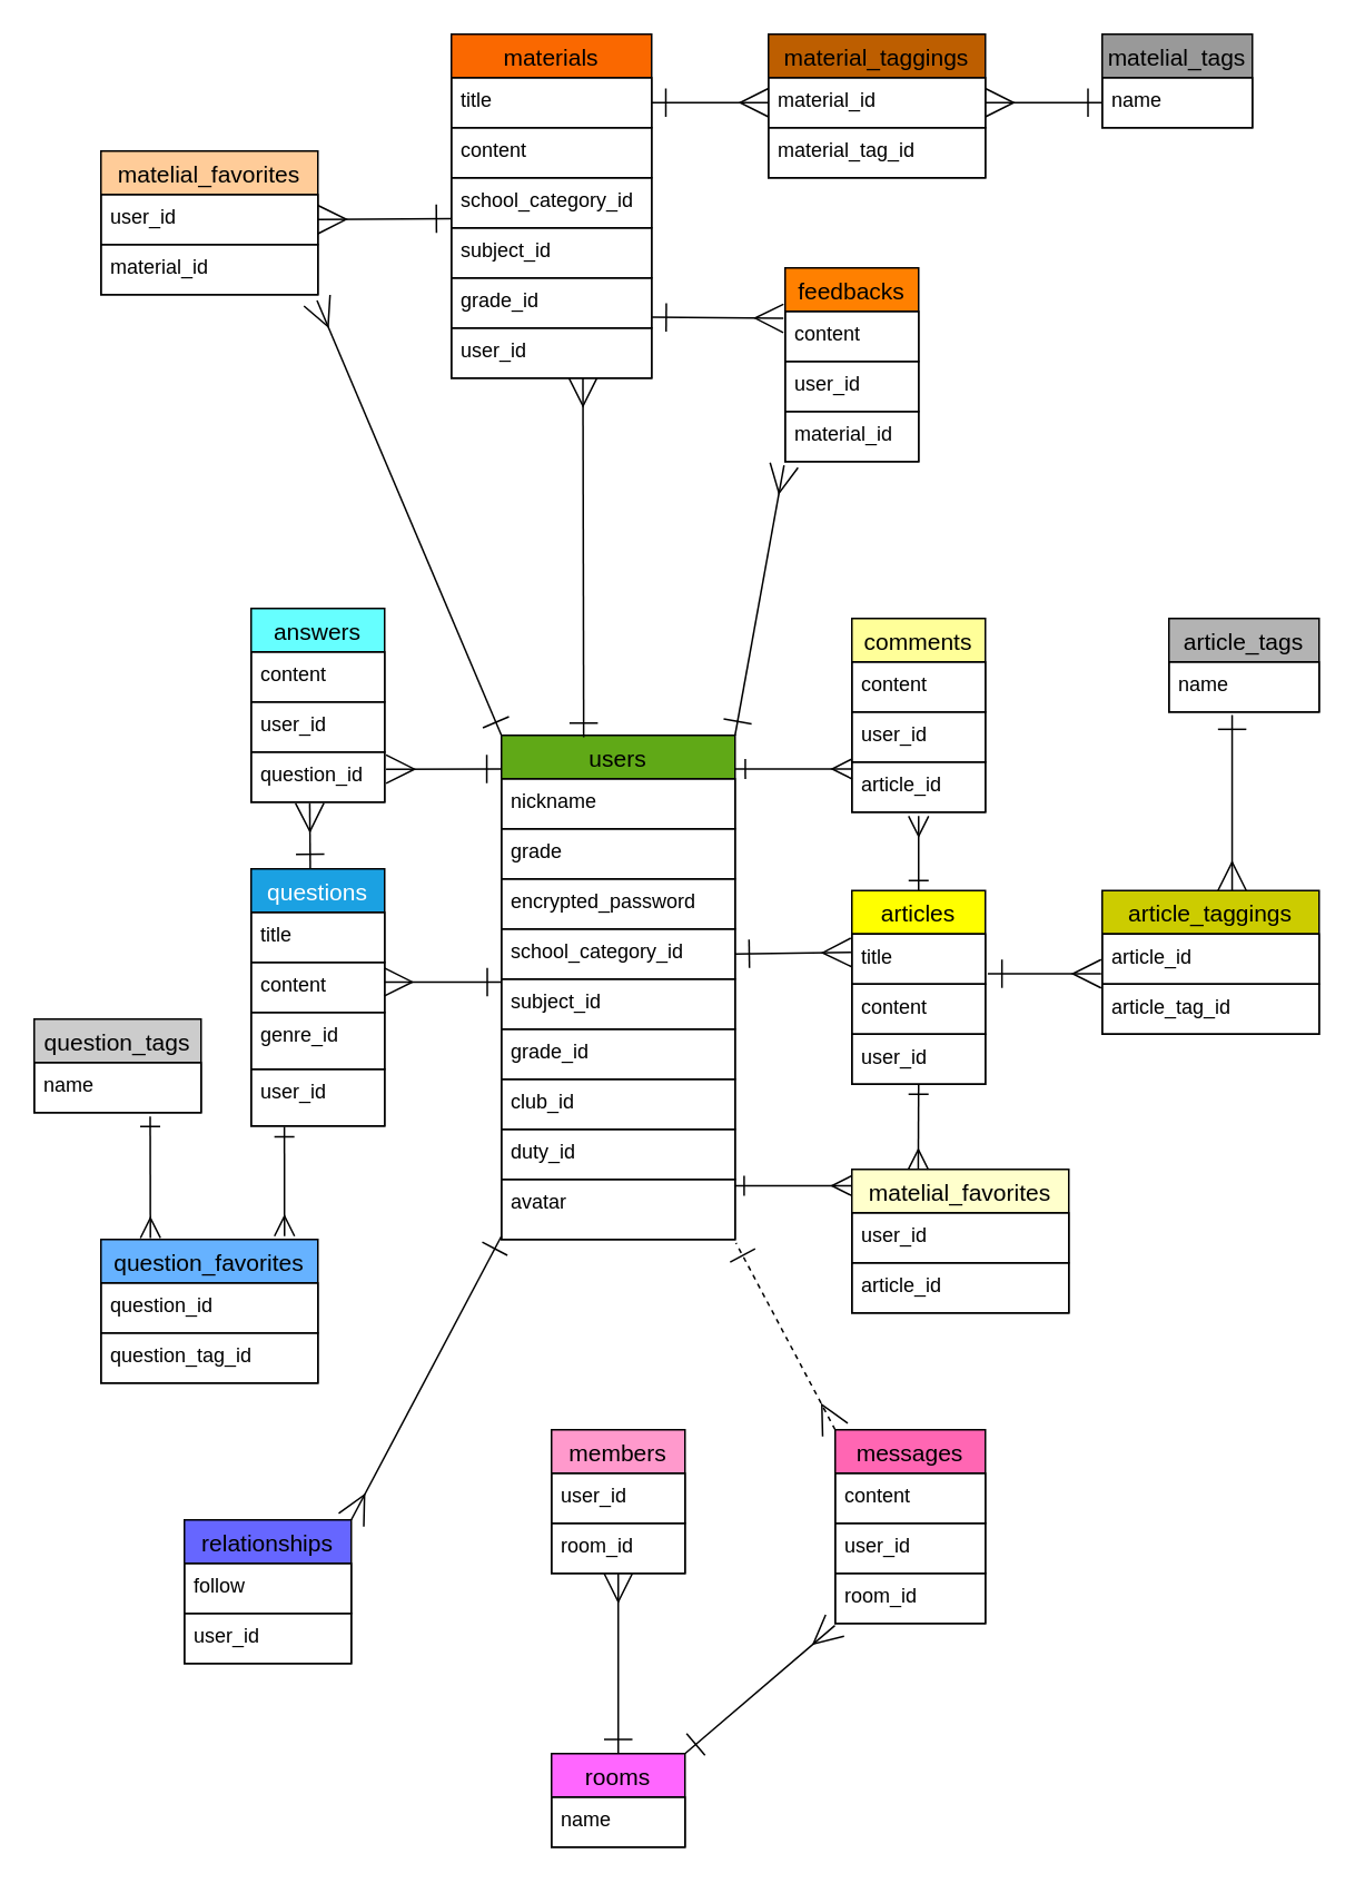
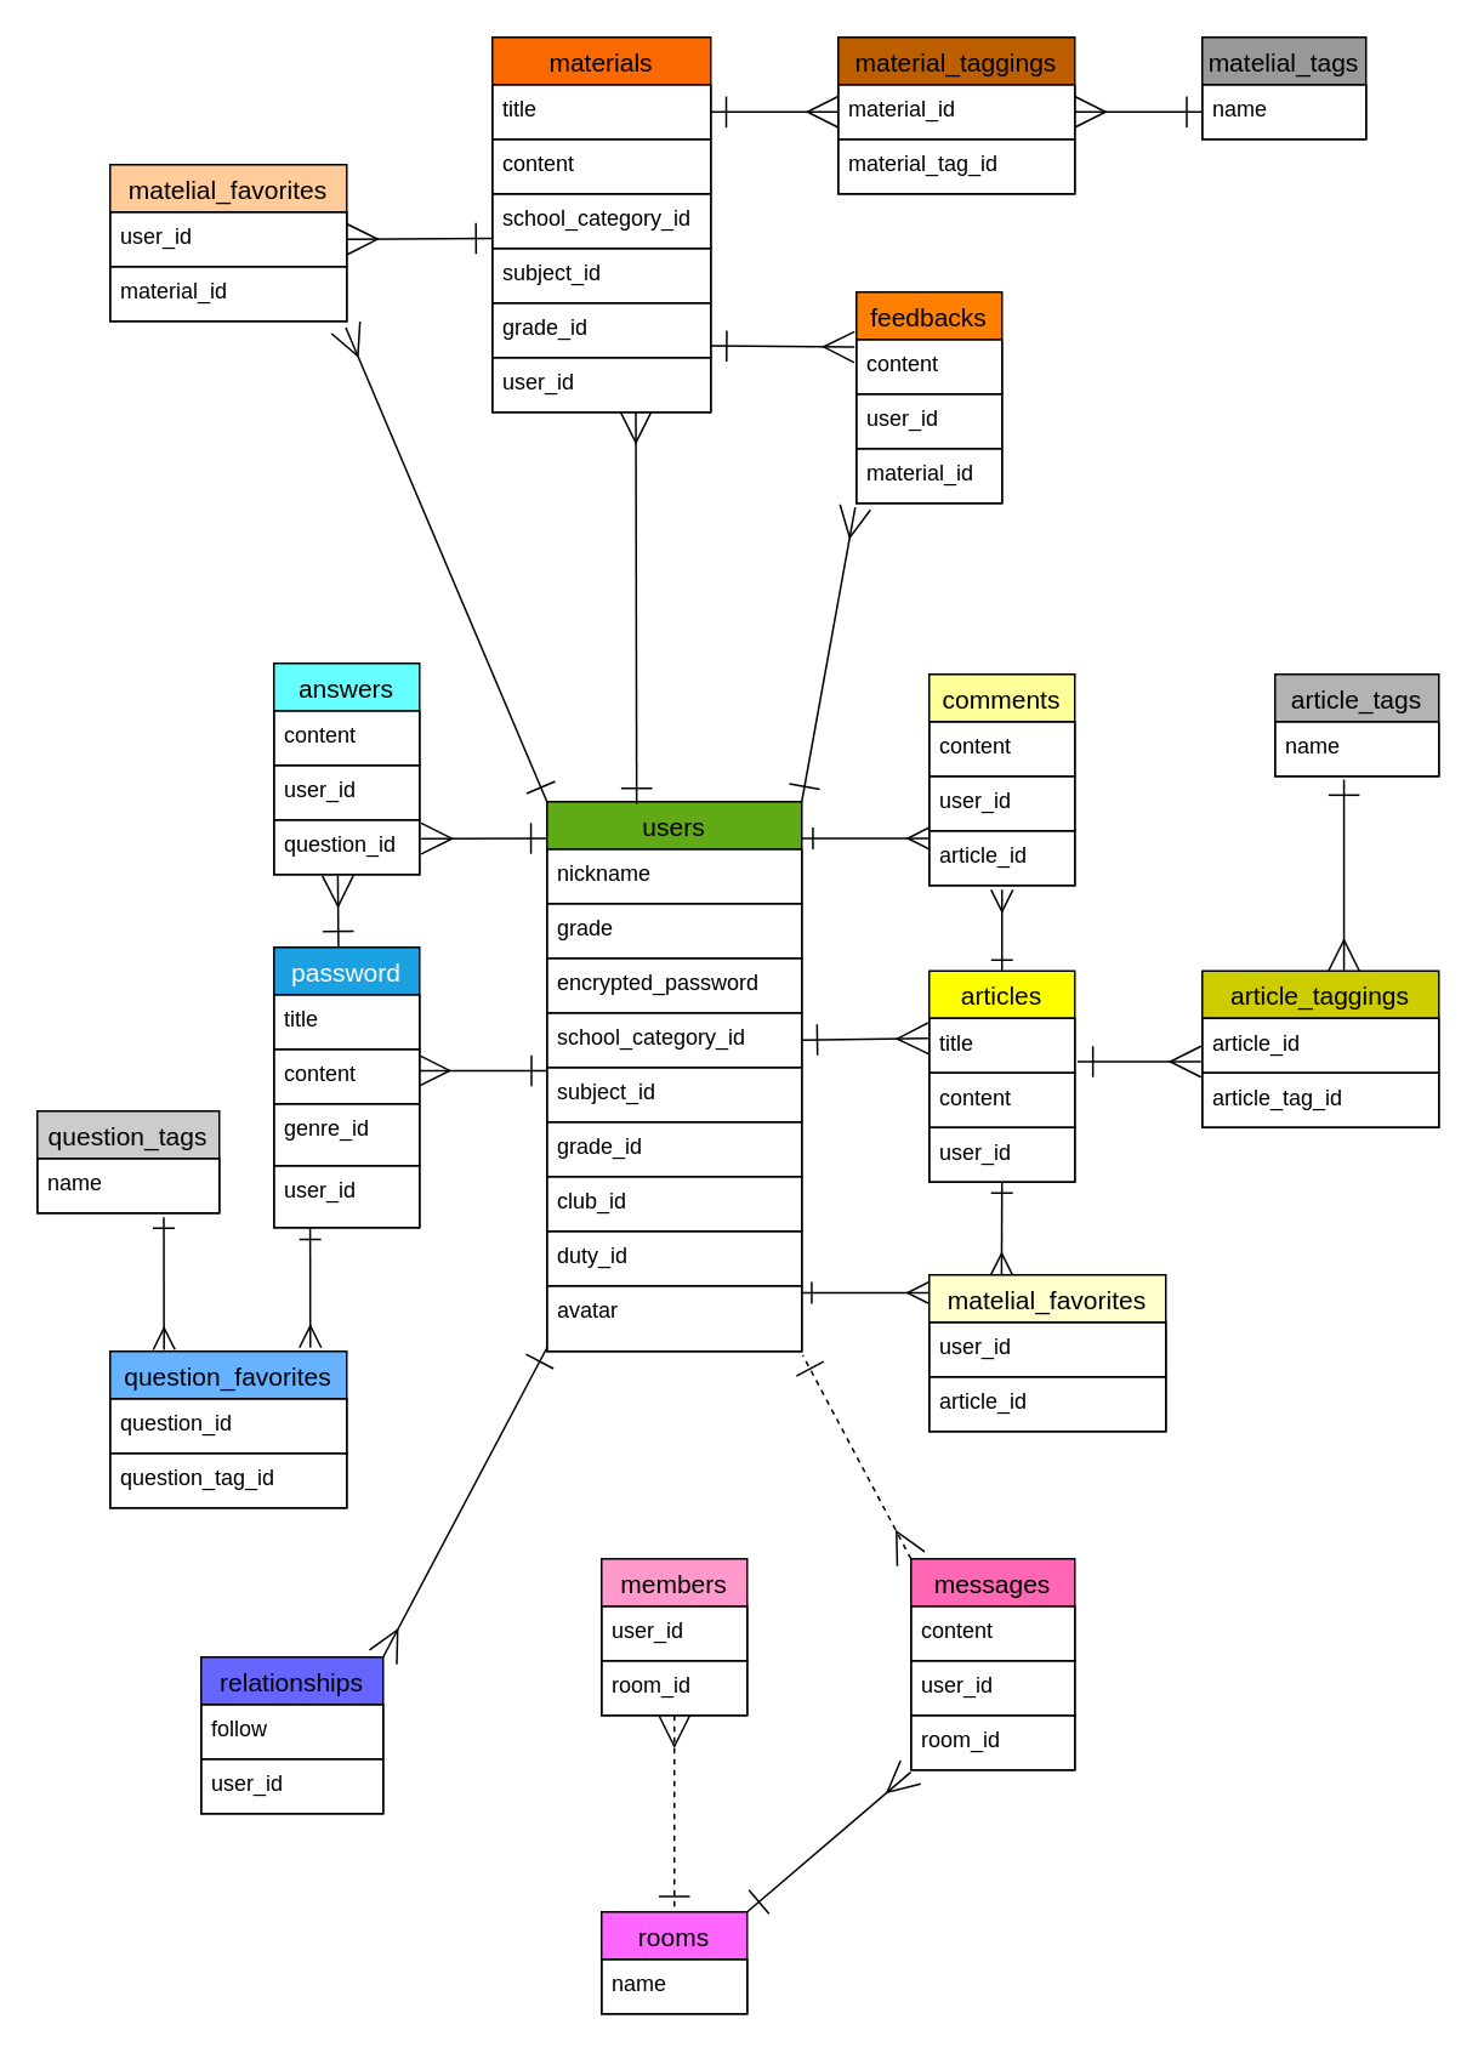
- <mxCell id="30" value="questions" style="swimlane;fontStyle=0;childLayout=stackLayout;horizontal=1;startSize=26;horizontalStack=0;resizeParent=1;resizeParentMax=0;resizeLast=0;collapsible=1;marginBottom=0;align=center;fontSize=14;fontColor=#ffffff;labelBackgroundColor=none;strokeWidth=1;strokeColor=#000000;fillColor=#1ba1e2;" parent="1" vertex="1"><mxGeometry x="150" y="520" width="80" height="154" as="geometry" /></mxCell>
+ <mxCell id="30" value="password" style="swimlane;fontStyle=0;childLayout=stackLayout;horizontal=1;startSize=26;horizontalStack=0;resizeParent=1;resizeParentMax=0;resizeLast=0;collapsible=1;marginBottom=0;align=center;fontSize=14;fontColor=#ffffff;labelBackgroundColor=none;strokeWidth=1;strokeColor=#000000;fillColor=#1ba1e2;" parent="1" vertex="1"><mxGeometry x="150" y="520" width="80" height="154" as="geometry" /></mxCell>
- <mxCell id="78" style="edgeStyle=none;html=1;exitX=0.5;exitY=1;exitDx=0;exitDy=0;entryX=0.5;entryY=0;entryDx=0;entryDy=0;startArrow=ERmany;startFill=0;endArrow=ERone;endFill=0;startSize=15;endSize=15;sourcePerimeterSpacing=10;targetPerimeterSpacing=0;fontColor=#000000;labelBackgroundColor=none;strokeWidth=1;strokeColor=#000000;" parent="1" source="74" target="67" edge="1"><mxGeometry relative="1" as="geometry"><mxPoint x="361.44" y="765.76" as="sourcePoint" /></mxGeometry></mxCell>
+ <mxCell id="78" style="edgeStyle=none;html=1;exitX=0.5;exitY=1;exitDx=0;exitDy=0;entryX=0.5;entryY=0;entryDx=0;entryDy=0;startArrow=ERmany;startFill=0;endArrow=ERone;endFill=0;startSize=15;endSize=15;sourcePerimeterSpacing=10;targetPerimeterSpacing=0;fontColor=#000000;labelBackgroundColor=none;strokeWidth=1;strokeColor=#000000;dashed=1;" parent="1" source="74" target="67" edge="1"><mxGeometry relative="1" as="geometry"><mxPoint x="361.44" y="765.76" as="sourcePoint" /></mxGeometry></mxCell>
